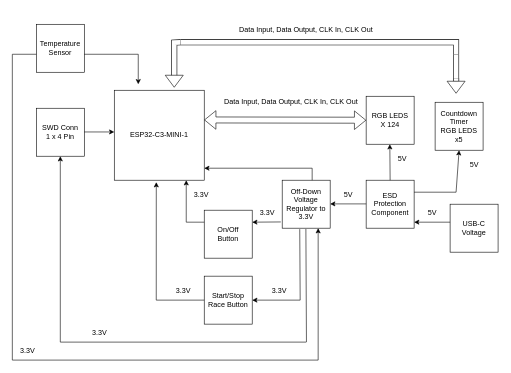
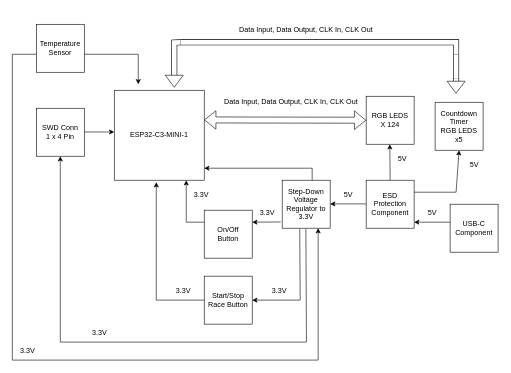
- <mxCell id="10" value="Off-Down Voltage Regulator to 3.3V" style="whiteSpace=wrap;html=1;aspect=fixed;" vertex="1" parent="1"><mxGeometry x="470" y="300" width="80" height="80" as="geometry" /></mxCell>
+ <mxCell id="10" value="Step-Down Voltage Regulator to 3.3V" style="whiteSpace=wrap;html=1;aspect=fixed;" vertex="1" parent="1"><mxGeometry x="470" y="300" width="80" height="80" as="geometry" /></mxCell>
- <mxCell id="3" value="USB-C&lt;div&gt;Voltage&lt;/div&gt;" style="whiteSpace=wrap;html=1;aspect=fixed;" vertex="1" parent="1"><mxGeometry x="750" y="340" width="80" height="80" as="geometry" /></mxCell>
+ <mxCell id="3" value="USB-C&lt;div&gt;Component&lt;/div&gt;" style="whiteSpace=wrap;html=1;aspect=fixed;" vertex="1" parent="1"><mxGeometry x="750" y="340" width="80" height="80" as="geometry" /></mxCell>
